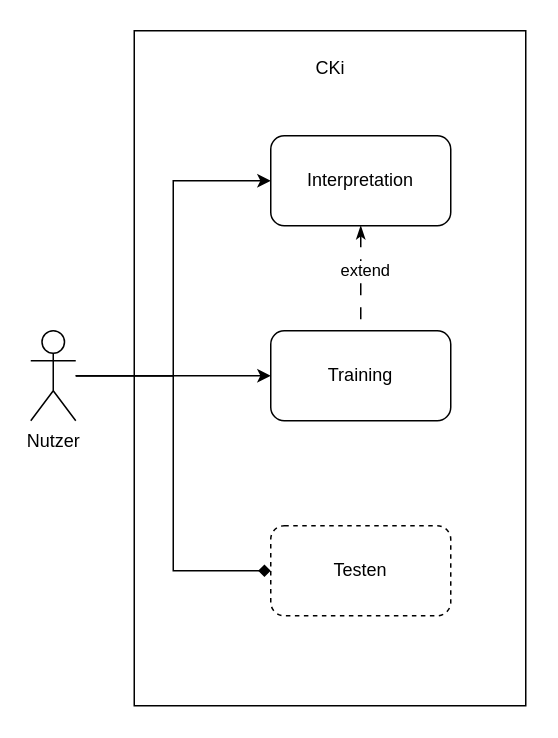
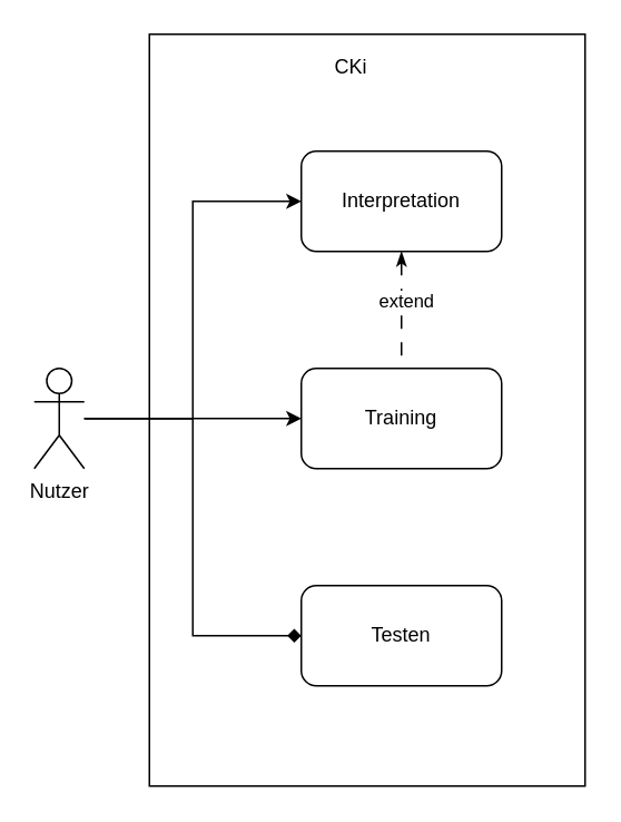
- <mxCell id="12" value="CKi" style="text;html=1;strokeColor=none;fillColor=none;align=center;verticalAlign=middle;whiteSpace=wrap;rounded=0;" vertex="1" parent="1"><mxGeometry x="190" y="30" width="60" height="30" as="geometry" /></mxCell>
+ <mxCell id="12" value="CKi" style="text;html=1;strokeColor=none;fillColor=none;align=center;verticalAlign=middle;whiteSpace=wrap;rounded=0;" vertex="1" parent="1"><mxGeometry x="180" y="25" width="60" height="30" as="geometry" /></mxCell>
- <mxCell id="9" value="Testen" style="rounded=1;whiteSpace=wrap;html=1;dashed=1;" vertex="1" parent="1"><mxGeometry x="180" y="350" width="120" height="60" as="geometry" /></mxCell>
+ <mxCell id="9" value="Testen" style="rounded=1;whiteSpace=wrap;html=1;" vertex="1" parent="1"><mxGeometry x="180" y="350" width="120" height="60" as="geometry" /></mxCell>
